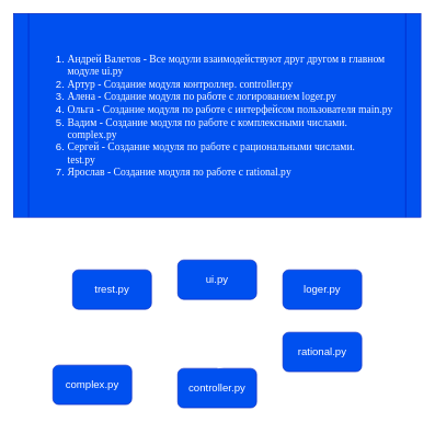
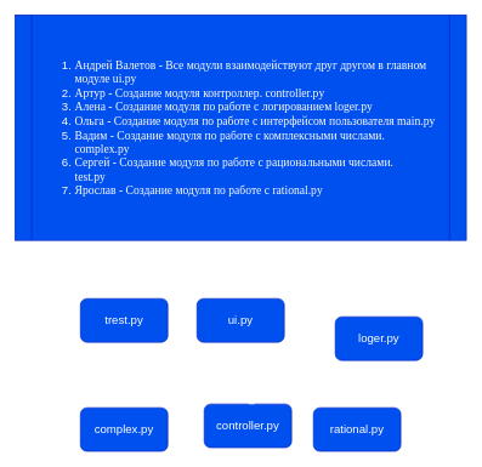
- <mxCell id="14" value="&lt;font style=&quot;font-size: 16px&quot;&gt;ui.py&lt;/font&gt;" style="rounded=1;whiteSpace=wrap;html=1;fontColor=#ffffff;labelBackgroundColor=none;fillColor=#0050ef;strokeColor=#001DBC;" parent="1" vertex="1"><mxGeometry x="270" y="395" width="120" height="60" as="geometry" /></mxCell>
+ <mxCell id="14" value="&lt;font style=&quot;font-size: 16px&quot;&gt;ui.py&lt;/font&gt;" style="rounded=1;whiteSpace=wrap;html=1;fontColor=#ffffff;labelBackgroundColor=none;fillColor=#0050ef;strokeColor=#001DBC;" parent="1" vertex="1"><mxGeometry x="270" y="410" width="120" height="60" as="geometry" /></mxCell>
- <mxCell id="13" value="&lt;font style=&quot;font-size: 16px&quot;&gt;loger.py&lt;/font&gt;" style="rounded=1;whiteSpace=wrap;html=1;fontColor=#ffffff;labelBackgroundColor=none;fillColor=#0050ef;strokeColor=#001DBC;" parent="1" vertex="1"><mxGeometry x="430" y="410" width="120" height="60" as="geometry" /></mxCell>
+ <mxCell id="13" value="&lt;font style=&quot;font-size: 16px&quot;&gt;loger.py&lt;/font&gt;" style="rounded=1;whiteSpace=wrap;html=1;fontColor=#ffffff;labelBackgroundColor=none;fillColor=#0050ef;strokeColor=#001DBC;" parent="1" vertex="1"><mxGeometry x="460" y="435" width="120" height="60" as="geometry" /></mxCell>
- <mxCell id="5" value="&lt;div style=&quot;font-size: 16px; line-height: 22px;&quot;&gt;rational.py&lt;/div&gt;" style="rounded=1;whiteSpace=wrap;html=1;fontColor=#ffffff;labelBackgroundColor=none;fillColor=#0050ef;strokeColor=#001DBC;" parent="1" vertex="1"><mxGeometry x="430" y="505" width="120" height="60" as="geometry" /></mxCell>
+ <mxCell id="5" value="&lt;div style=&quot;font-size: 16px; line-height: 22px;&quot;&gt;rational.py&lt;/div&gt;" style="rounded=1;whiteSpace=wrap;html=1;fontColor=#ffffff;labelBackgroundColor=none;fillColor=#0050ef;strokeColor=#001DBC;" parent="1" vertex="1"><mxGeometry x="430" y="560" width="120" height="60" as="geometry" /></mxCell>
- <mxCell id="3" value="&lt;div style=&quot;font-size: 16px ; line-height: 22px&quot;&gt;&lt;div style=&quot;line-height: 22px&quot;&gt;&lt;font&gt;complex.py&lt;/font&gt;&lt;/div&gt;&lt;/div&gt;" style="rounded=1;whiteSpace=wrap;html=1;fontColor=#ffffff;labelBackgroundColor=none;fillColor=#0050ef;strokeColor=#001DBC;" parent="1" vertex="1"><mxGeometry x="80" y="555" width="120" height="60" as="geometry" /></mxCell>
+ <mxCell id="3" value="&lt;div style=&quot;font-size: 16px ; line-height: 22px&quot;&gt;&lt;div style=&quot;line-height: 22px&quot;&gt;&lt;font&gt;complex.py&lt;/font&gt;&lt;/div&gt;&lt;/div&gt;" style="rounded=1;whiteSpace=wrap;html=1;fontColor=#ffffff;labelBackgroundColor=none;fillColor=#0050ef;strokeColor=#001DBC;" parent="1" vertex="1"><mxGeometry x="110" y="560" width="120" height="60" as="geometry" /></mxCell>
- <mxCell id="9" value="&lt;font style=&quot;font-size: 16px&quot;&gt;controller.py&lt;/font&gt;" style="rounded=1;whiteSpace=wrap;html=1;fontColor=#ffffff;labelBackgroundColor=none;fillColor=#0050ef;strokeColor=#001DBC;" parent="1" vertex="1"><mxGeometry x="270" y="560" width="120" height="60" as="geometry" /></mxCell>
+ <mxCell id="9" value="&lt;font style=&quot;font-size: 16px&quot;&gt;controller.py&lt;/font&gt;" style="rounded=1;whiteSpace=wrap;html=1;fontColor=#ffffff;labelBackgroundColor=none;fillColor=#0050ef;strokeColor=#001DBC;" parent="1" vertex="1"><mxGeometry x="280" y="555" width="120" height="60" as="geometry" /></mxCell>
